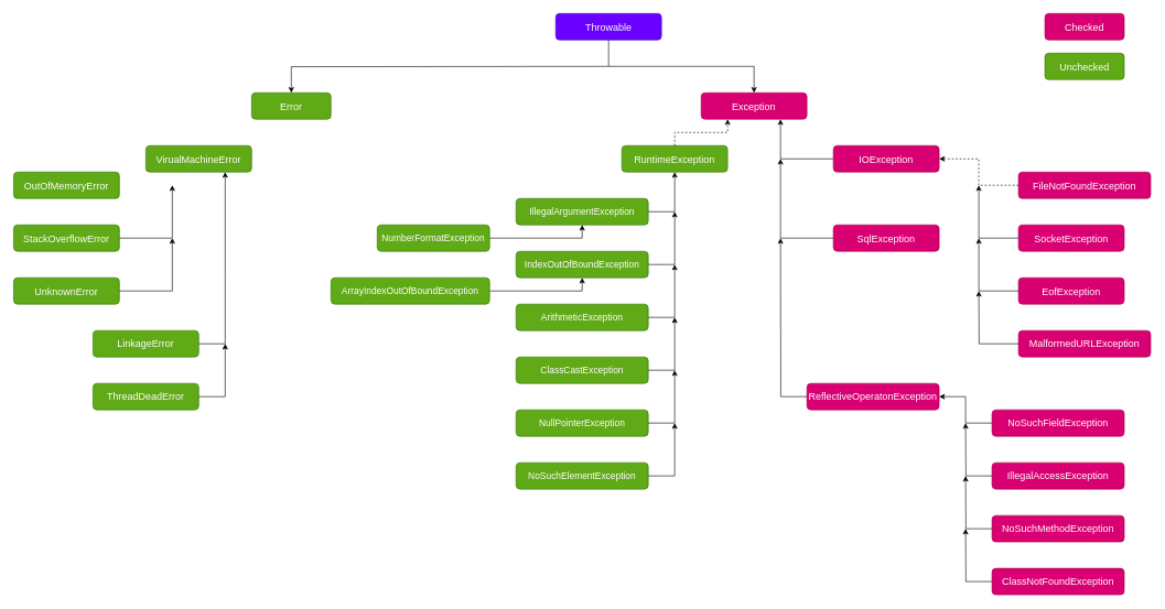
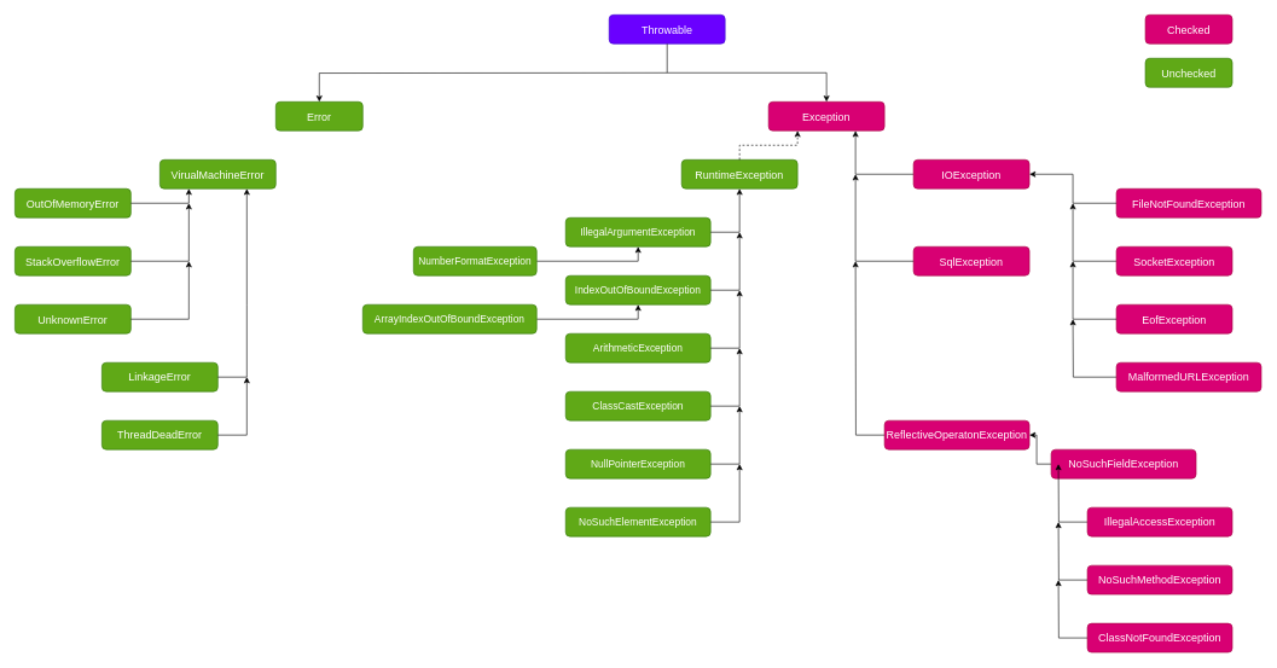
- <mxCell id="29" value="" style="endArrow=classic;html=1;rounded=0;entryX=1;entryY=0.5;entryDx=0;entryDy=0;exitX=0;exitY=0.5;exitDx=0;exitDy=0;edgeStyle=orthogonalEdgeStyle;dashed=1;" edge="1" parent="1" source="28" target="27"><mxGeometry width="50" height="50" relative="1" as="geometry"><mxPoint x="1640" y="230" as="sourcePoint" /><mxPoint x="980" y="340" as="targetPoint" /></mxGeometry></mxCell>
+ <mxCell id="29" value="" style="endArrow=classic;html=1;rounded=0;entryX=1;entryY=0.5;entryDx=0;entryDy=0;exitX=0;exitY=0.5;exitDx=0;exitDy=0;edgeStyle=orthogonalEdgeStyle;" edge="1" parent="1" source="28" target="27"><mxGeometry width="50" height="50" relative="1" as="geometry"><mxPoint x="1640" y="230" as="sourcePoint" /><mxPoint x="980" y="340" as="targetPoint" /></mxGeometry></mxCell>
+ <mxCell id="47" value="" style="endArrow=classic;html=1;rounded=0;exitX=1;exitY=0.5;exitDx=0;exitDy=0;entryX=0.25;entryY=1;entryDx=0;entryDy=0;" edge="1" parent="1" source="10" target="43"><mxGeometry width="50" height="50" relative="1" as="geometry"><mxPoint x="220" y="340" as="sourcePoint" /><mxPoint x="270" y="290" as="targetPoint" /><Array as="points"><mxPoint x="260" y="280" /></Array></mxGeometry></mxCell>
- <mxCell id="51" value="&lt;font style=&quot;font-size: 15px;&quot;&gt;NoSuchFieldException&lt;/font&gt;" style="rounded=1;whiteSpace=wrap;html=1;fillColor=#d80073;strokeColor=#A50040;fontColor=#ffffff;" vertex="1" parent="1"><mxGeometry x="1500" y="620" width="200" height="40" as="geometry" /></mxCell>
+ <mxCell id="51" value="&lt;font style=&quot;font-size: 15px;&quot;&gt;NoSuchFieldException&lt;/font&gt;" style="rounded=1;whiteSpace=wrap;html=1;fillColor=#d80073;strokeColor=#A50040;fontColor=#ffffff;" vertex="1" parent="1"><mxGeometry x="1450" y="620" width="200" height="40" as="geometry" /></mxCell>
